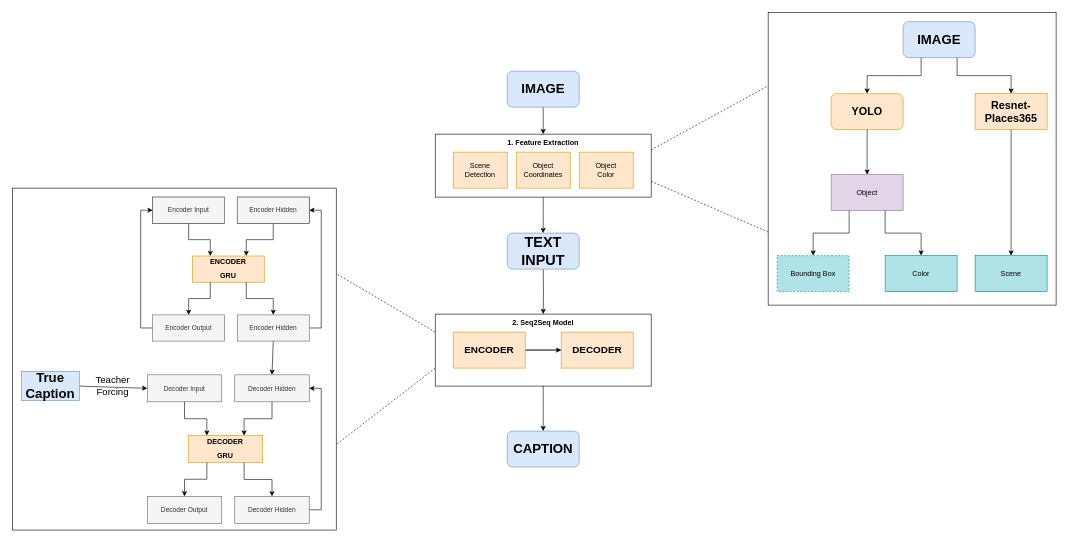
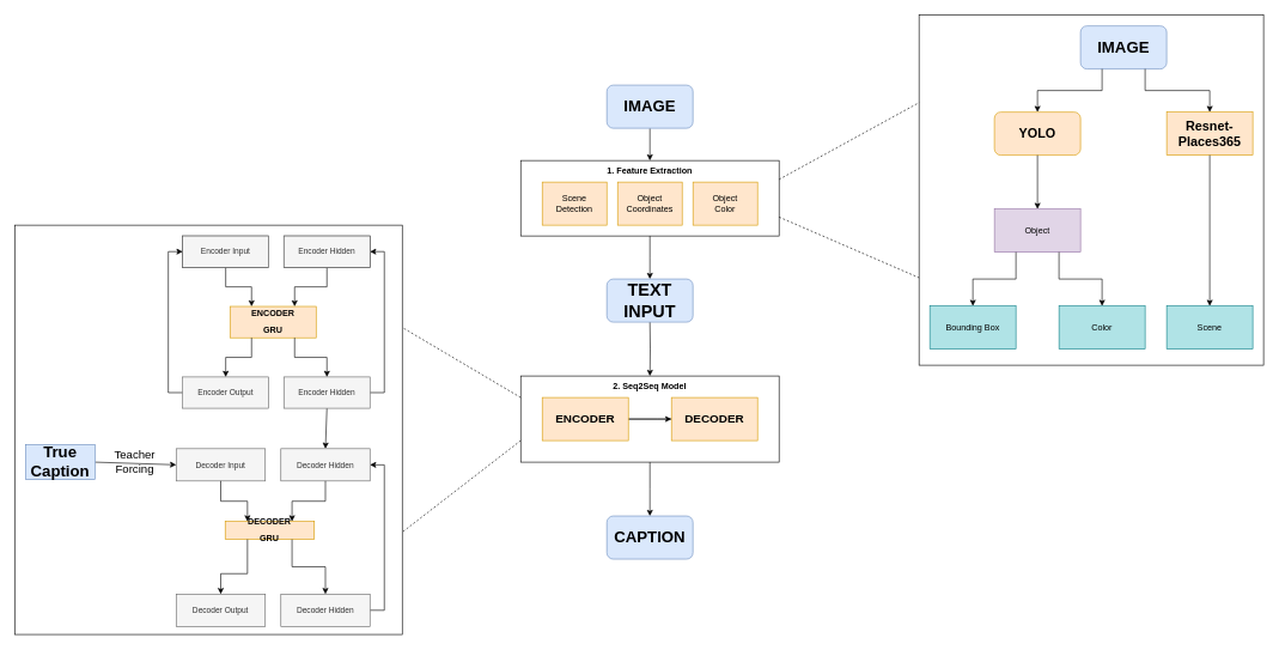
- <mxCell id="37" value="Bounding Box" style="rounded=0;whiteSpace=wrap;html=1;fillColor=#b0e3e6;strokeColor=#0e8088;dashed=1;" parent="1" vertex="1"><mxGeometry x="1295" y="425.5" width="120" height="60" as="geometry" /></mxCell>
+ <mxCell id="37" value="Bounding Box" style="rounded=0;whiteSpace=wrap;html=1;fillColor=#b0e3e6;strokeColor=#0e8088;" parent="1" vertex="1"><mxGeometry x="1295" y="425.5" width="120" height="60" as="geometry" /></mxCell>
- <mxCell id="58" value="&lt;h2 style=&quot;font-size: 12px;&quot;&gt;&lt;font style=&quot;font-size: 12px;&quot;&gt;DECODER&lt;/font&gt;&lt;/h2&gt;&lt;h2 style=&quot;font-size: 12px;&quot;&gt;&lt;font style=&quot;font-size: 12px;&quot;&gt;GRU&lt;/font&gt;&lt;/h2&gt;" style="rounded=0;whiteSpace=wrap;html=1;fontFamily=Helvetica;fontSize=11;fillColor=#ffe6cc;strokeColor=#d79b00;container=0;flipH=1;flipV=1;direction=east;" parent="55" vertex="1"><mxGeometry x="68.276" y="101.25" width="124.138" height="45" as="geometry" /></mxCell>
+ <mxCell id="58" value="&lt;h2 style=&quot;font-size: 12px;&quot;&gt;&lt;font style=&quot;font-size: 12px;&quot;&gt;DECODER&lt;/font&gt;&lt;/h2&gt;&lt;h2 style=&quot;font-size: 12px;&quot;&gt;&lt;font style=&quot;font-size: 12px;&quot;&gt;GRU&lt;/font&gt;&lt;/h2&gt;" style="rounded=0;whiteSpace=wrap;html=1;fontFamily=Helvetica;fontSize=11;fillColor=#ffe6cc;strokeColor=#d79b00;container=0;flipH=1;flipV=1;direction=east;" parent="55" vertex="1"><mxGeometry x="68.276" y="101.25" width="124.138" height="25" as="geometry" /></mxCell>
